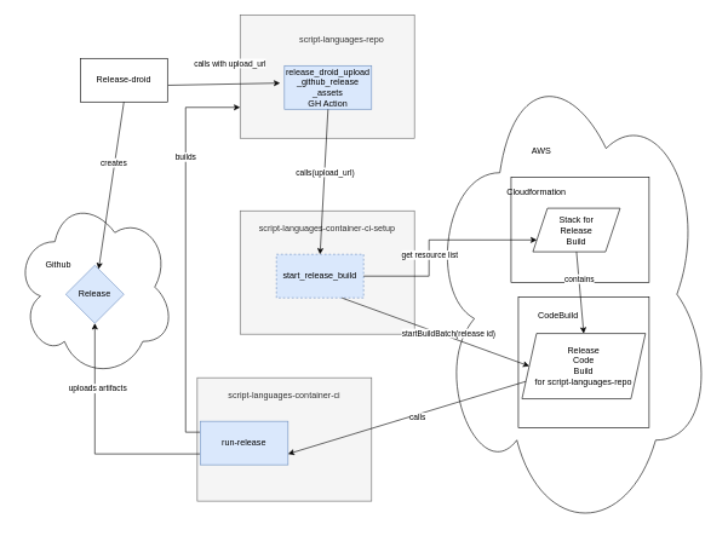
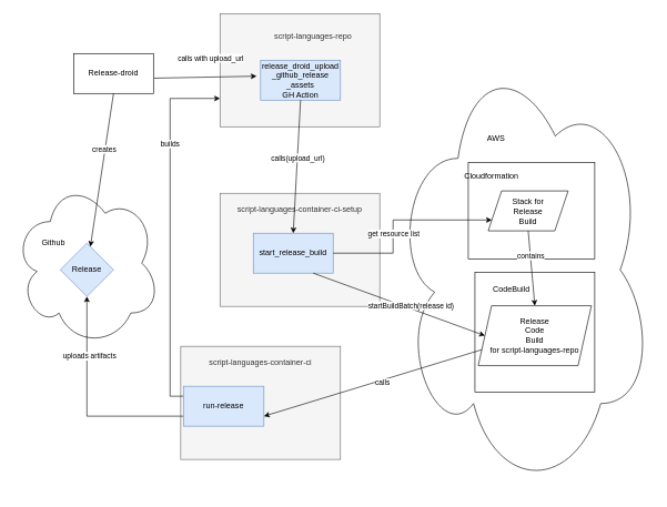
- <mxCell id="16" value="start_release_build" style="rounded=0;whiteSpace=wrap;html=1;fillColor=#dae8fc;strokeColor=#6c8ebf;dashed=1;" parent="1" vertex="1"><mxGeometry x="380" y="350" width="120" height="60" as="geometry" /></mxCell>
+ <mxCell id="16" value="start_release_build" style="rounded=0;whiteSpace=wrap;html=1;fillColor=#dae8fc;strokeColor=#6c8ebf;" parent="1" vertex="1"><mxGeometry x="380" y="350" width="120" height="60" as="geometry" /></mxCell>
